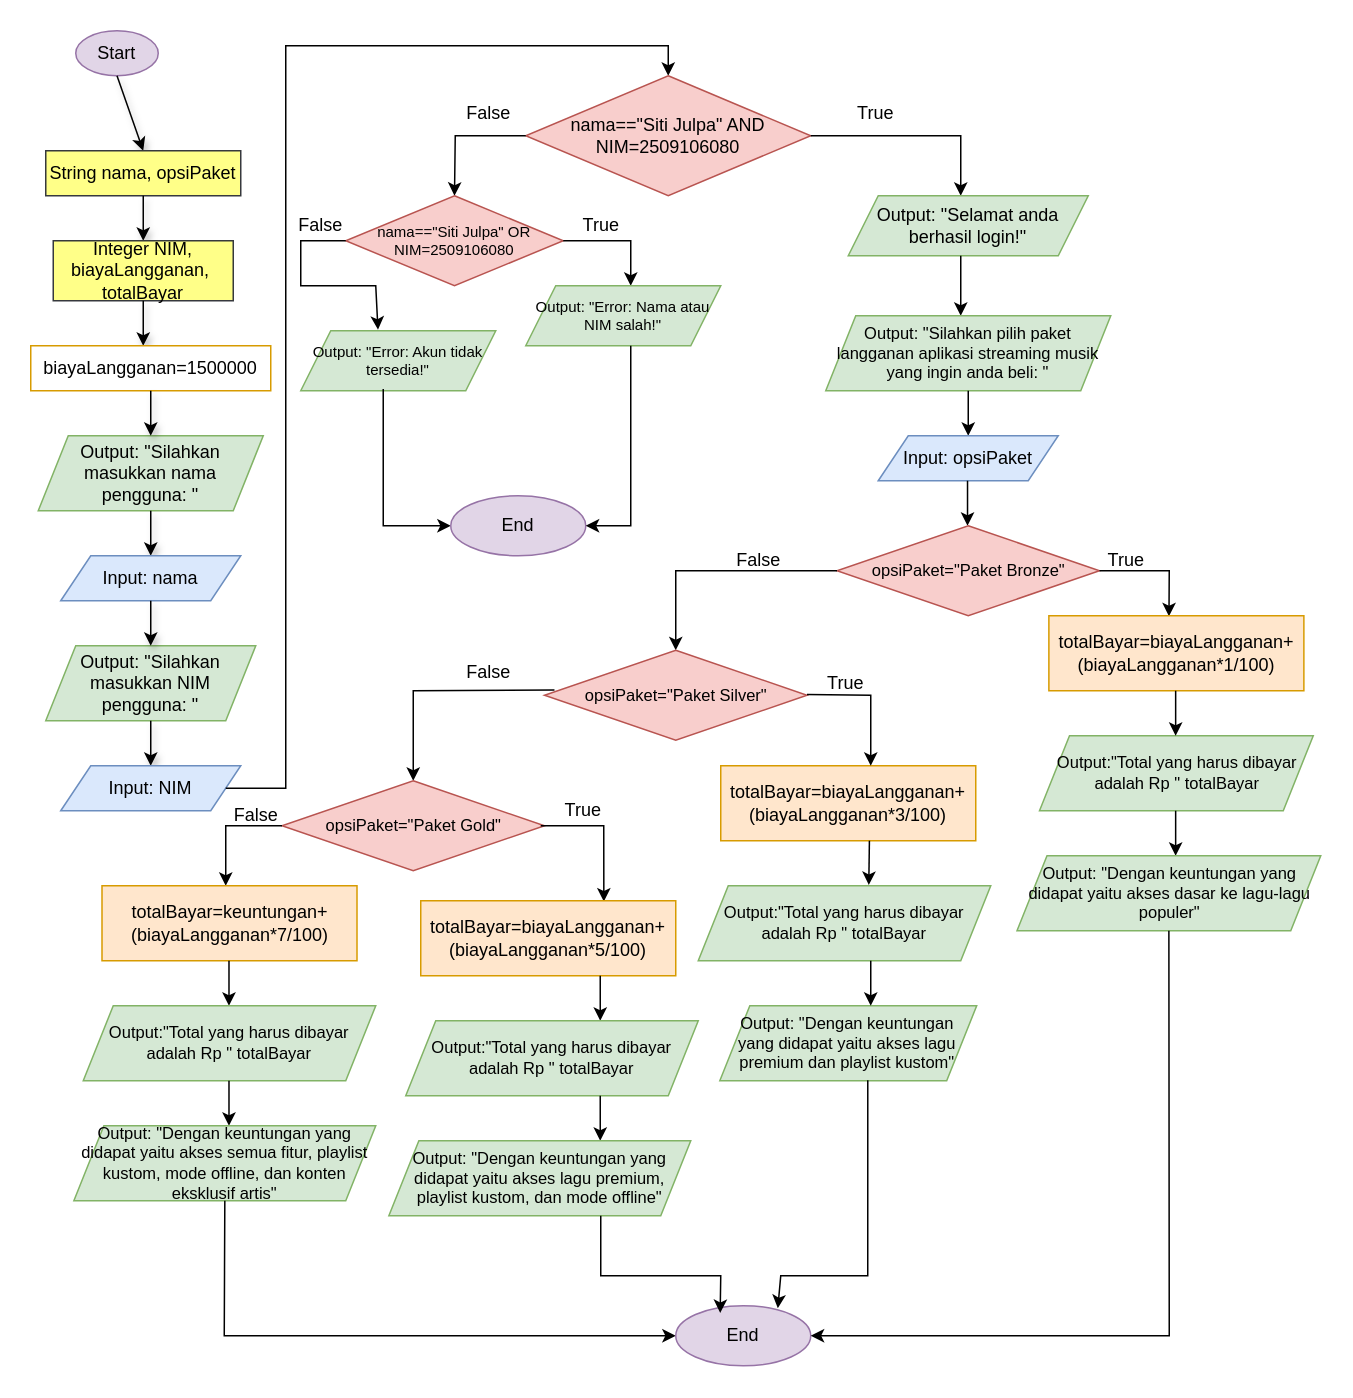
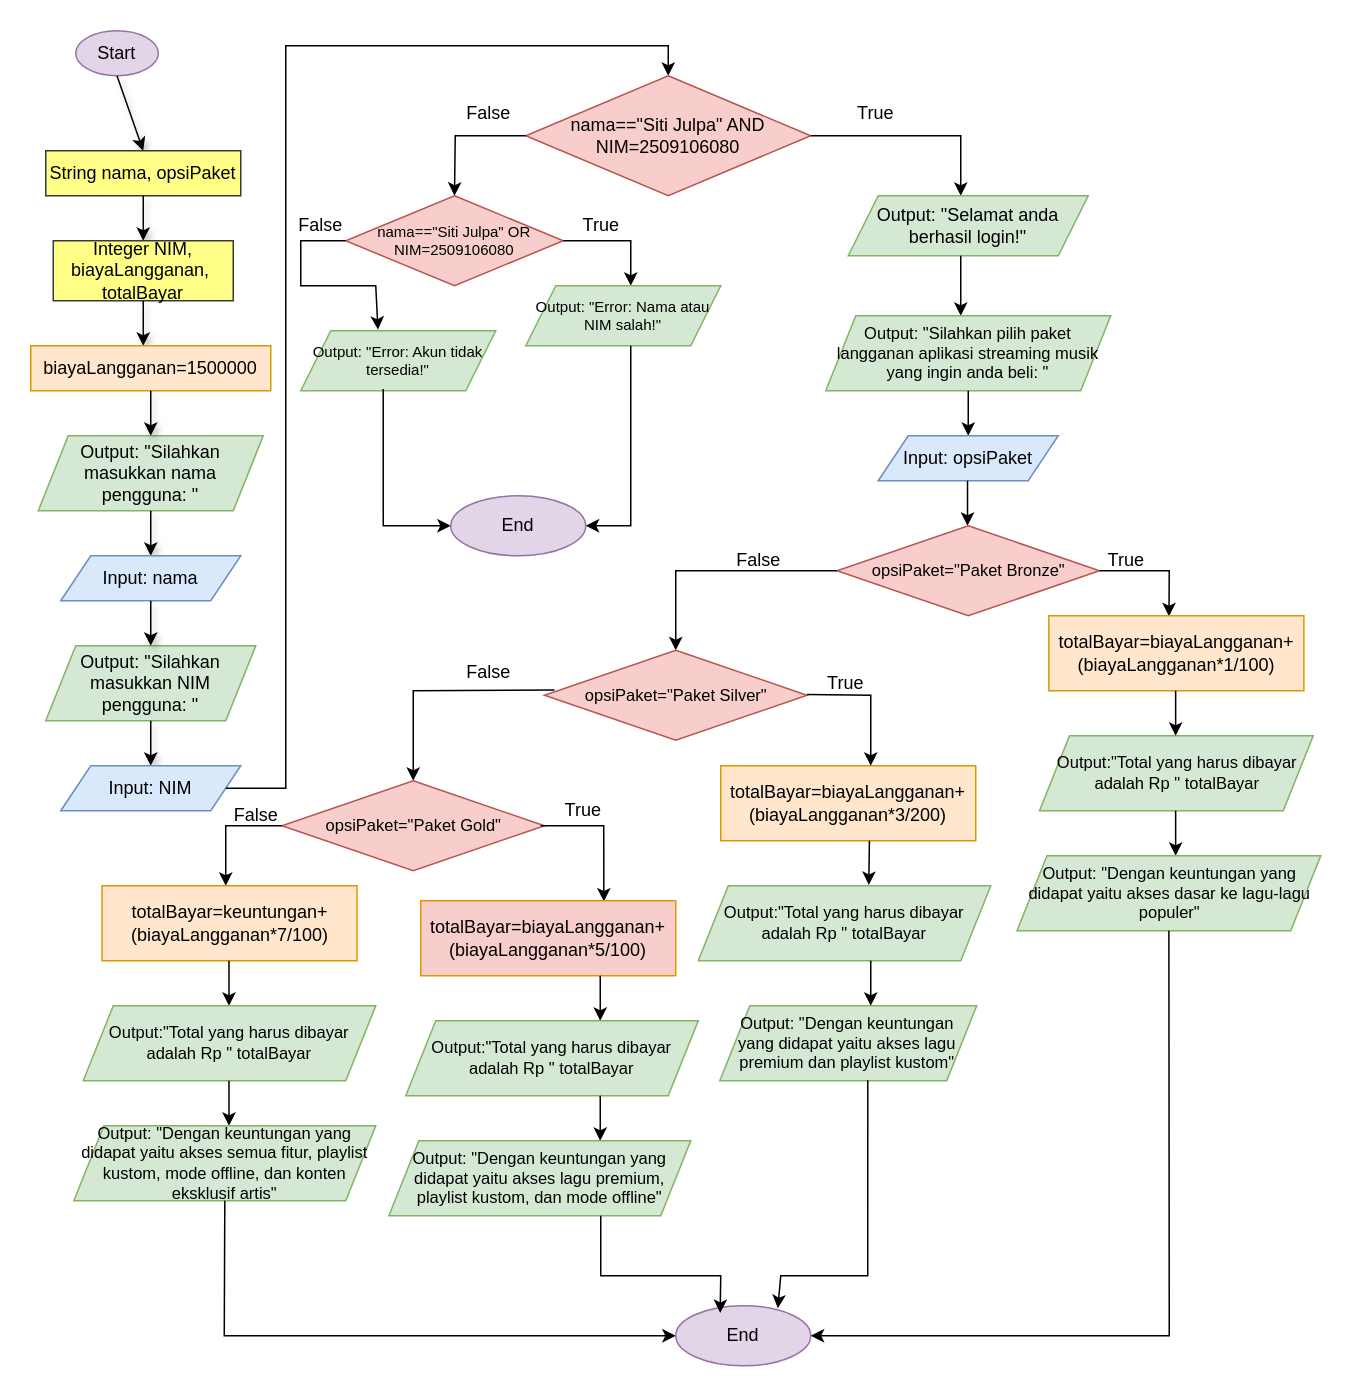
- <mxCell id="15" value="biayaLangganan=1500000" style="rounded=0;whiteSpace=wrap;html=1;fillColor=#ffffff;strokeColor=#d79b00;" parent="1" vertex="1"><mxGeometry x="20" y="230" width="160" height="30" as="geometry" /></mxCell>
+ <mxCell id="15" value="biayaLangganan=1500000" style="rounded=0;whiteSpace=wrap;html=1;fillColor=#ffe6cc;strokeColor=#d79b00;" parent="1" vertex="1"><mxGeometry x="20" y="230" width="160" height="30" as="geometry" /></mxCell>
- <mxCell id="40" value="totalBayar=biayaLangganan+(biayaLangganan*3/100)" style="rounded=0;whiteSpace=wrap;html=1;fillColor=#ffe6cc;strokeColor=#d79b00;" parent="1" vertex="1"><mxGeometry x="480" y="510" width="170" height="50" as="geometry" /></mxCell>
+ <mxCell id="40" value="totalBayar=biayaLangganan+(biayaLangganan*3/200)" style="rounded=0;whiteSpace=wrap;html=1;fillColor=#ffe6cc;strokeColor=#d79b00;" parent="1" vertex="1"><mxGeometry x="480" y="510" width="170" height="50" as="geometry" /></mxCell>
- <mxCell id="60" value="totalBayar=biayaLangganan+(biayaLangganan*5/100)" style="rounded=0;whiteSpace=wrap;html=1;fillColor=#ffe6cc;strokeColor=#d79b00;" parent="1" vertex="1"><mxGeometry x="280" y="600" width="170" height="50" as="geometry" /></mxCell>
+ <mxCell id="60" value="totalBayar=biayaLangganan+(biayaLangganan*5/100)" style="rounded=0;whiteSpace=wrap;html=1;fillColor=#f8cecc;strokeColor=#d79b00;" parent="1" vertex="1"><mxGeometry x="280" y="600" width="170" height="50" as="geometry" /></mxCell>
